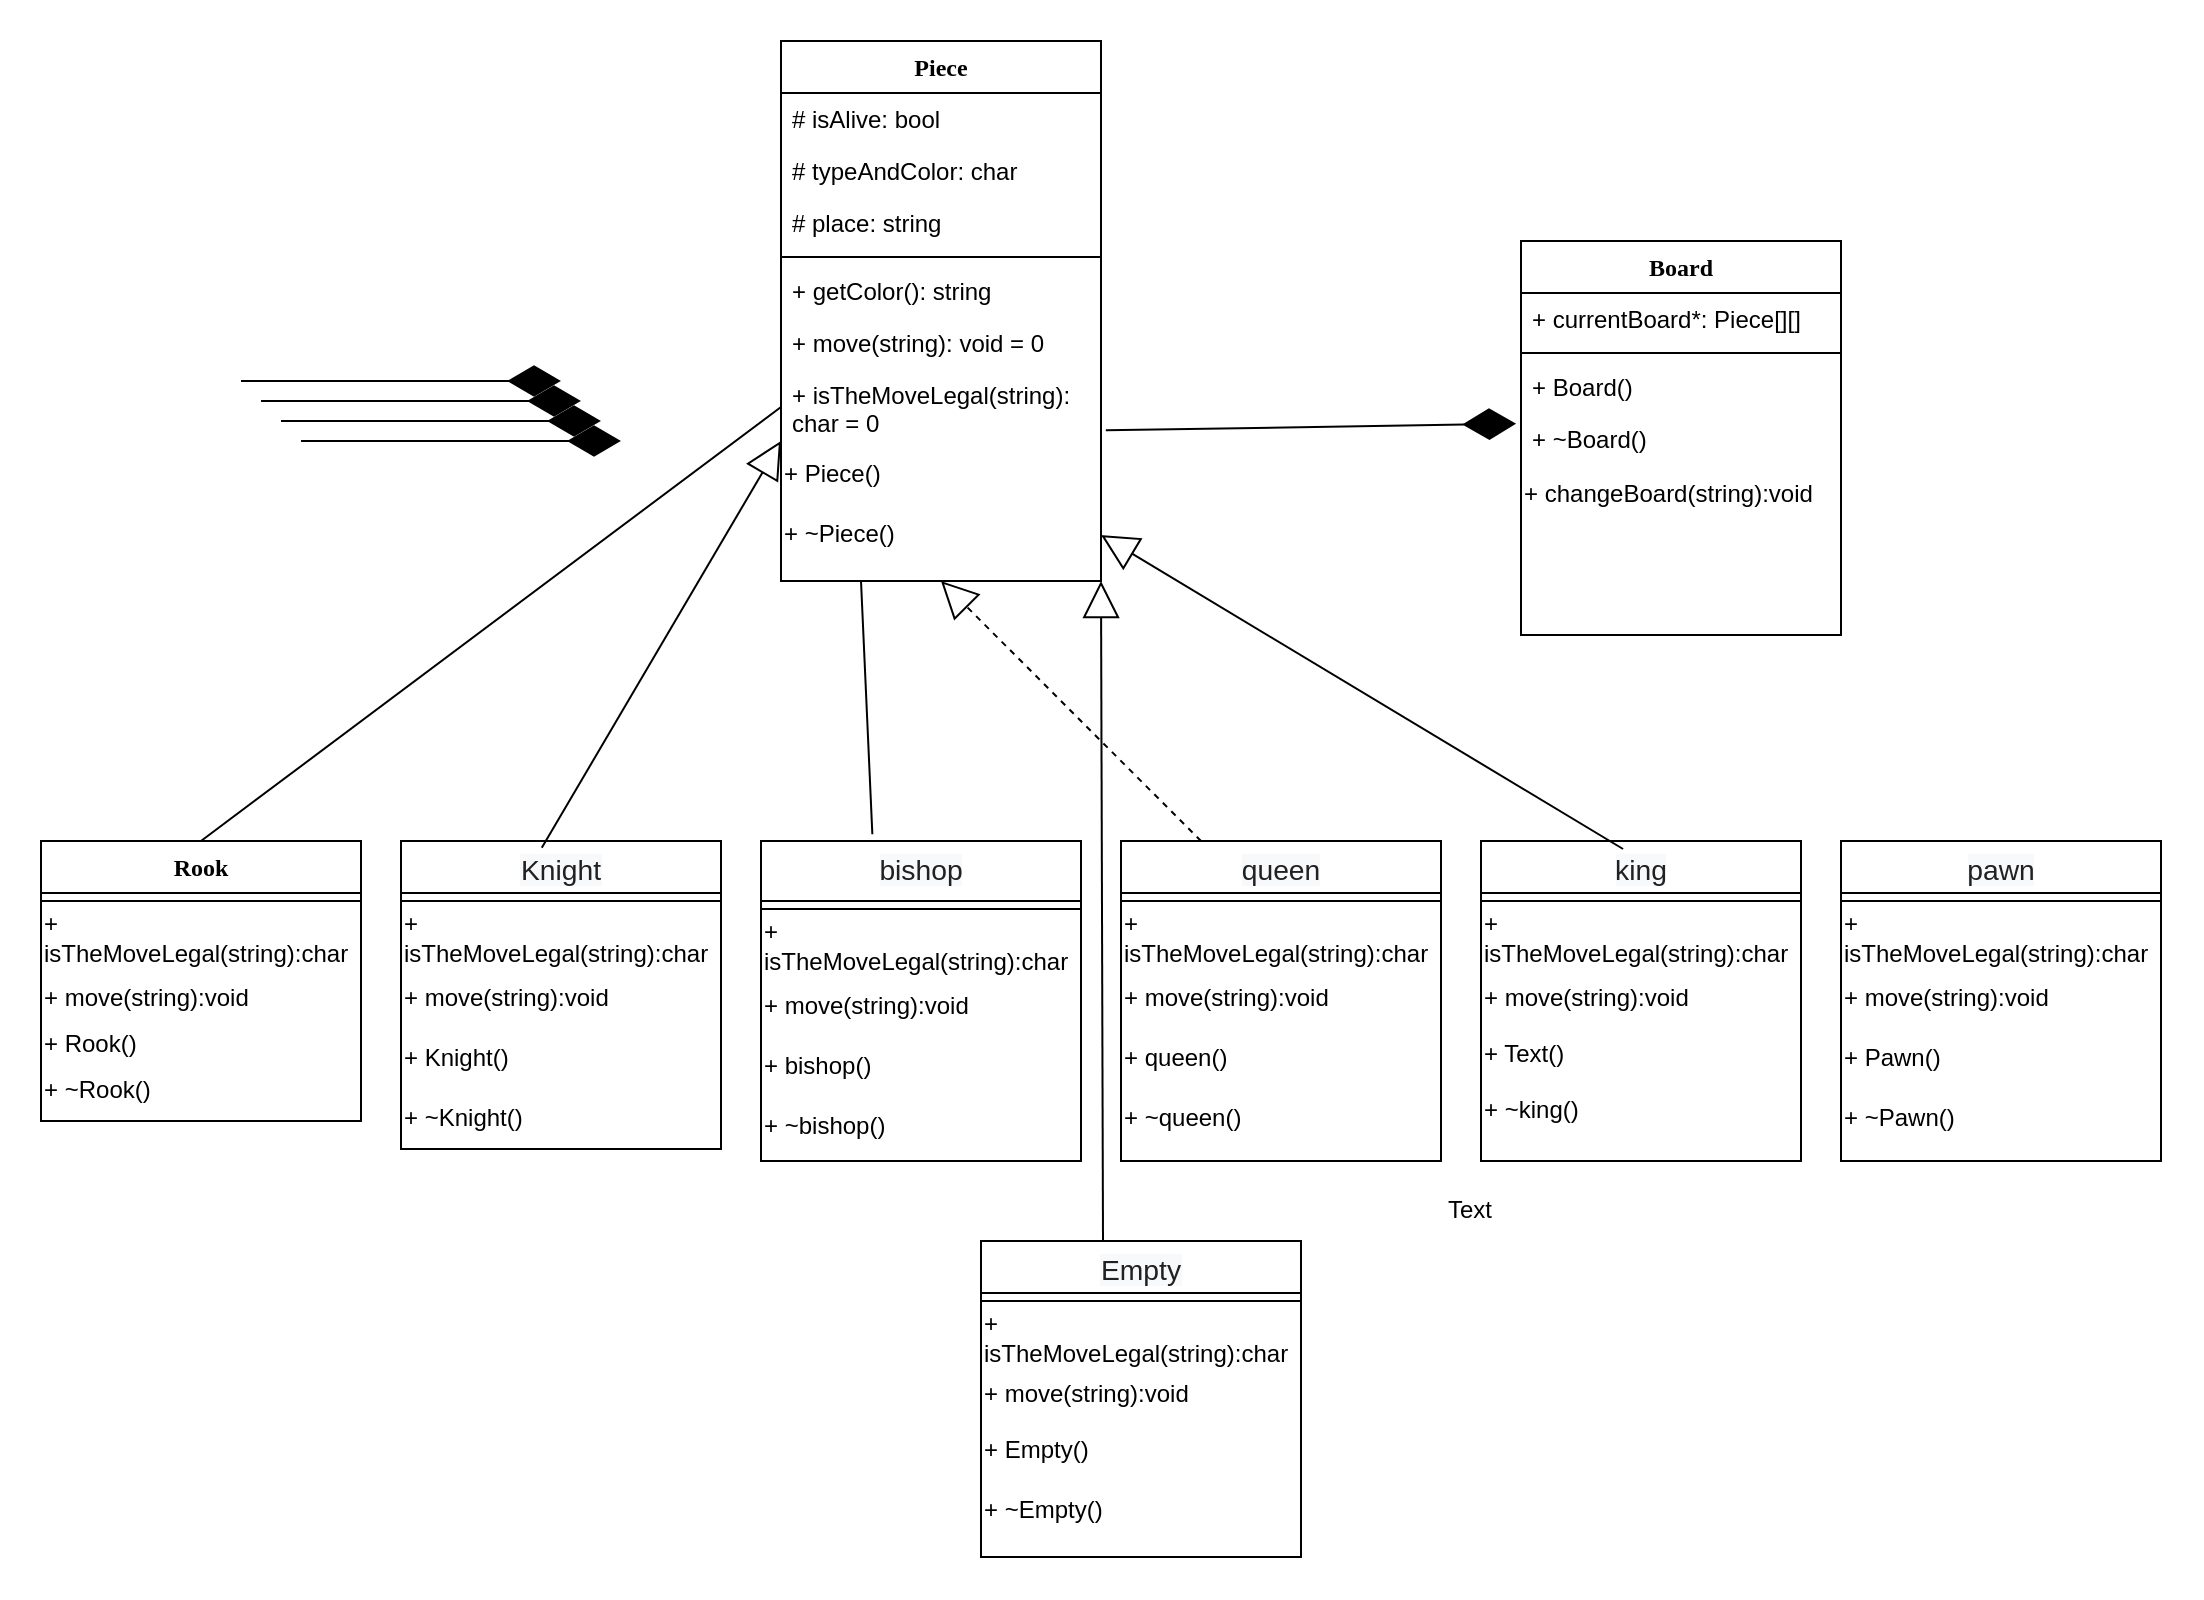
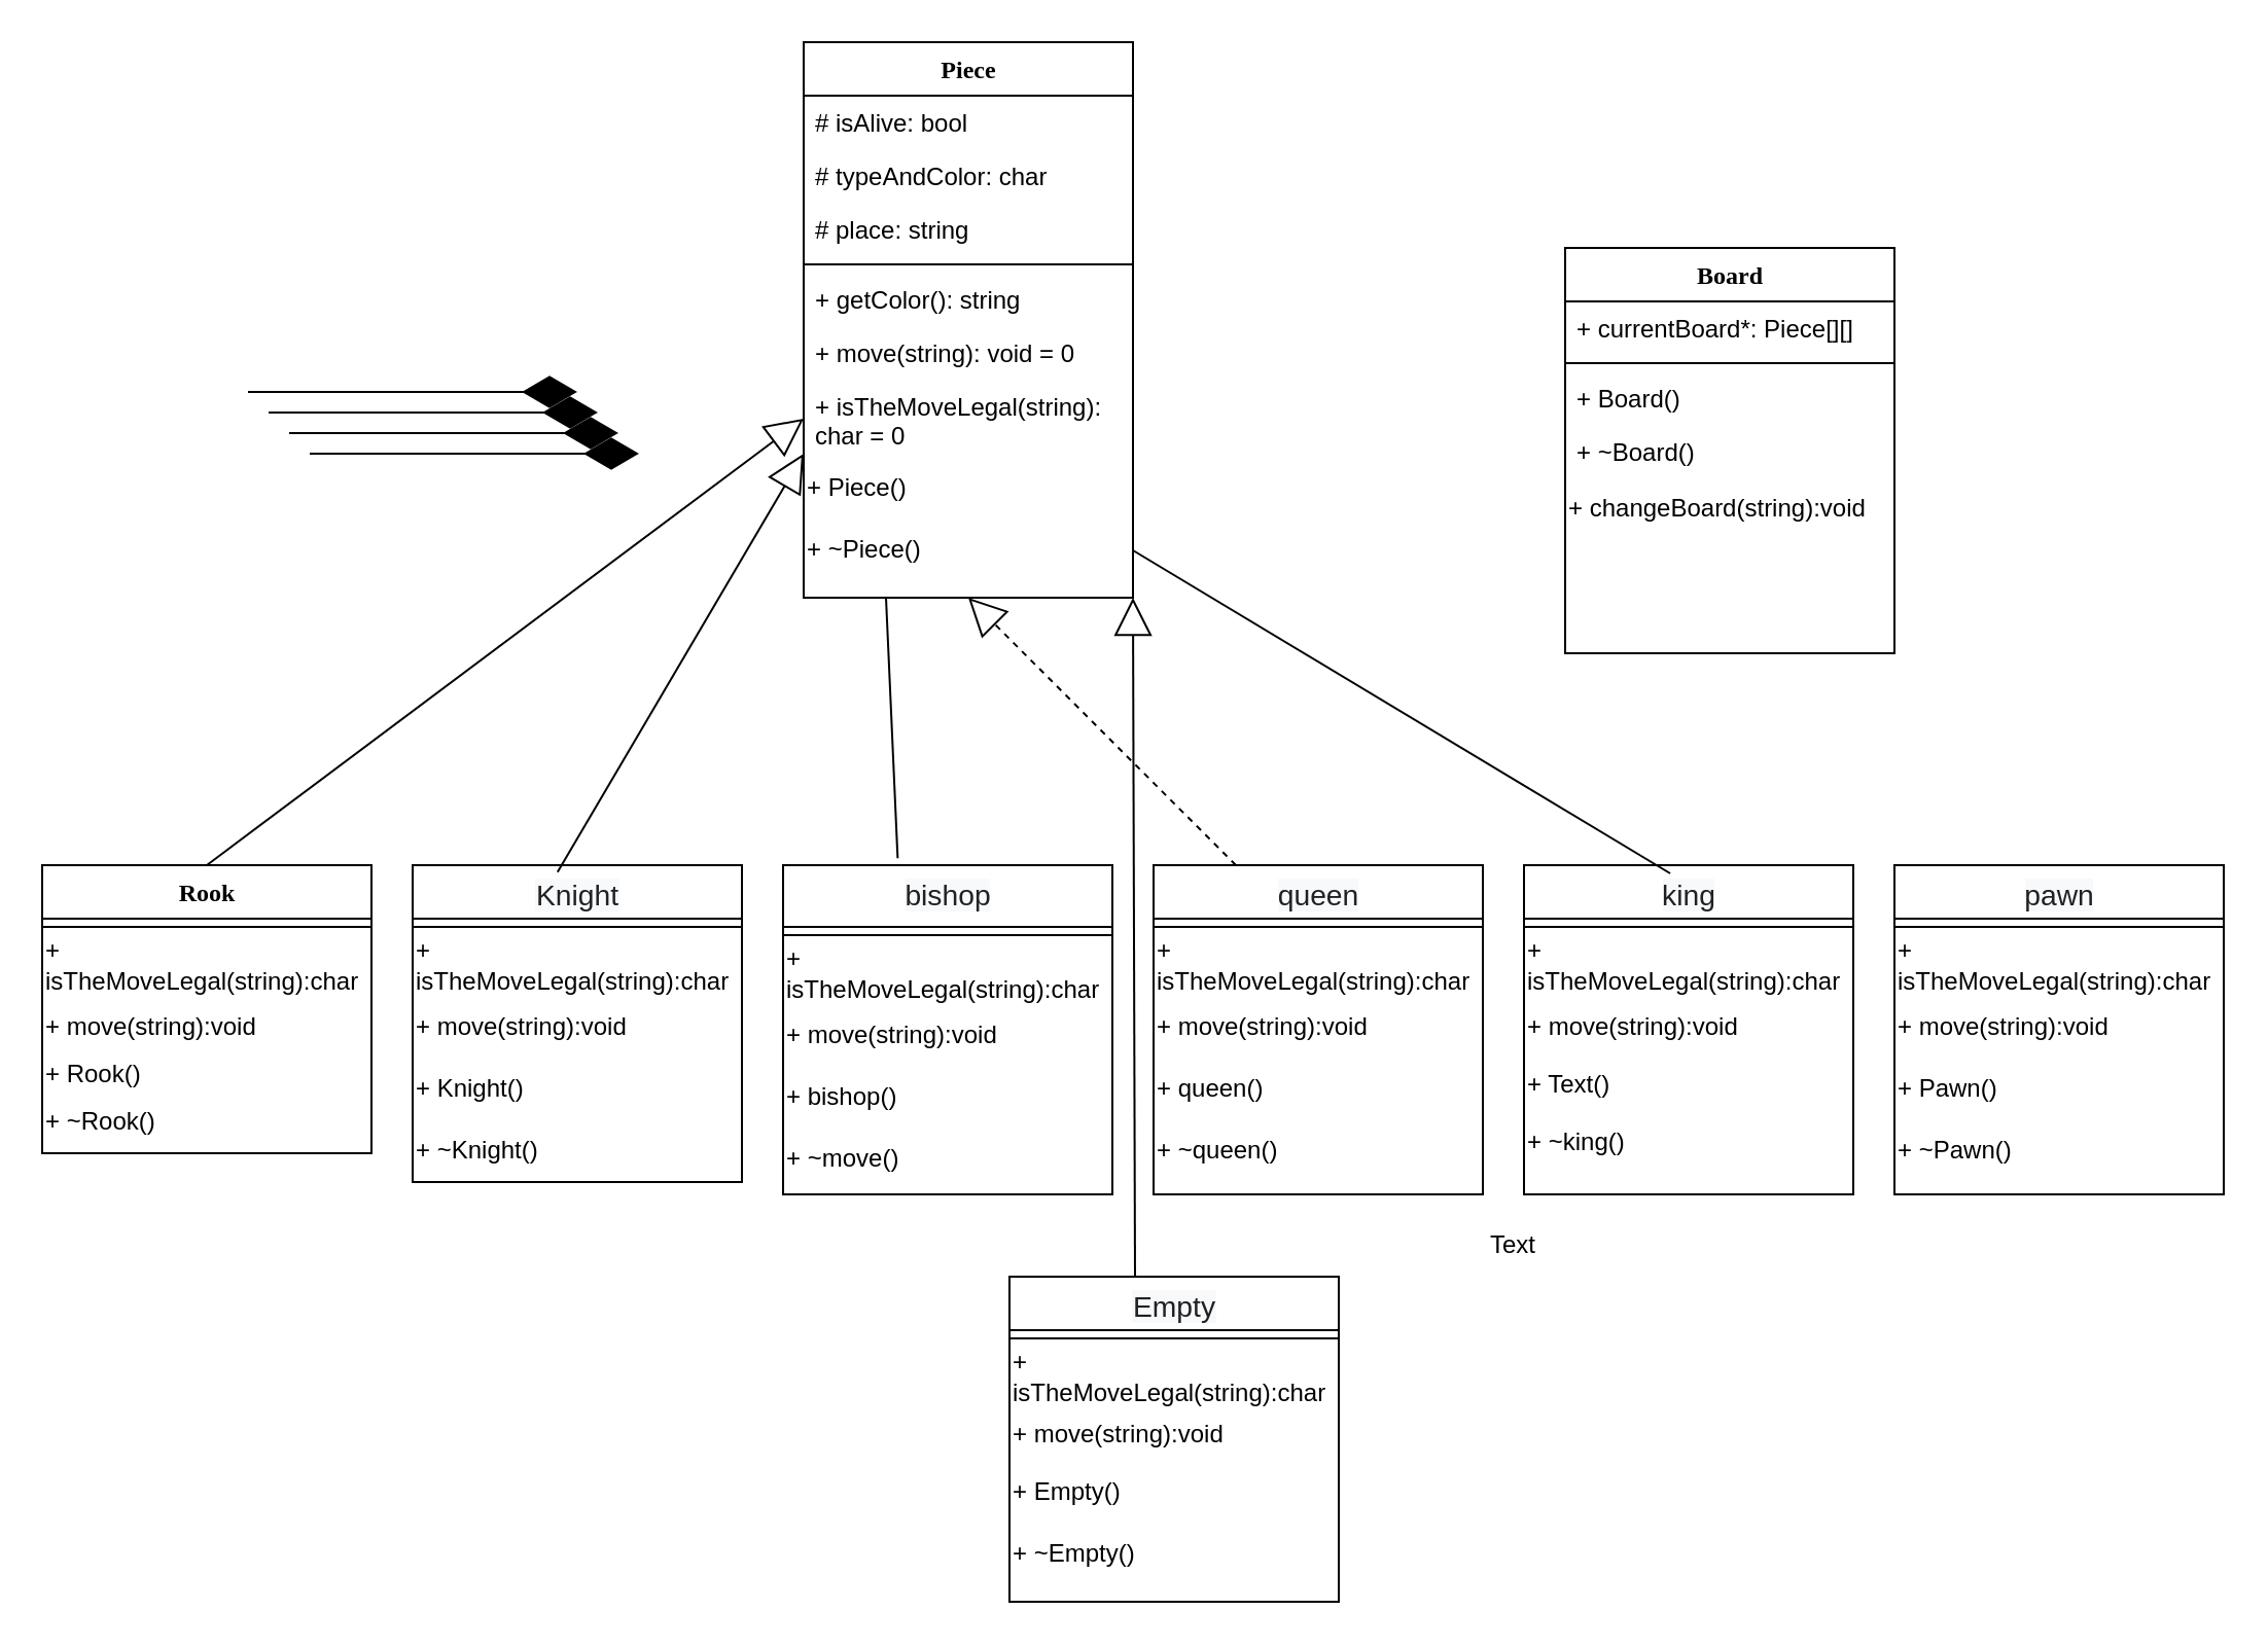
- <mxCell id="61" value="" style="endArrow=none;endSize=16;endFill=0;html=1;rounded=0;exitX=0.5;exitY=0;exitDx=0;exitDy=0;entryX=0;entryY=0.5;entryDx=0;entryDy=0;" edge="1" parent="1" source="2" target="15"><mxGeometry width="160" relative="1" as="geometry"><mxPoint x="150" y="300" as="sourcePoint" /><mxPoint x="170" y="390" as="targetPoint" /></mxGeometry></mxCell>
+ <mxCell id="61" value="" style="endArrow=block;endSize=16;endFill=0;html=1;rounded=0;exitX=0.5;exitY=0;exitDx=0;exitDy=0;entryX=0;entryY=0.5;entryDx=0;entryDy=0;" edge="1" parent="1" source="2" target="15"><mxGeometry width="160" relative="1" as="geometry"><mxPoint x="150" y="300" as="sourcePoint" /><mxPoint x="170" y="390" as="targetPoint" /></mxGeometry></mxCell>
- <mxCell id="71" value="" style="endArrow=diamondThin;endFill=1;endSize=24;html=1;rounded=0;entryX=-0.015;entryY=0.205;entryDx=0;entryDy=0;entryPerimeter=0;exitX=1.015;exitY=0.807;exitDx=0;exitDy=0;exitPerimeter=0;" edge="1" parent="1" source="15" target="22"><mxGeometry width="160" relative="1" as="geometry"><mxPoint x="570" y="210" as="sourcePoint" /><mxPoint x="550" y="160" as="targetPoint" /></mxGeometry></mxCell>
- <mxCell id="66" value="" style="endArrow=block;endSize=16;endFill=0;html=1;rounded=0;exitX=0.444;exitY=0.025;exitDx=0;exitDy=0;entryX=1;entryY=0.5;entryDx=0;entryDy=0;exitPerimeter=0;" edge="1" parent="1" source="42" target="17"><mxGeometry width="160" relative="1" as="geometry"><mxPoint x="610" y="430" as="sourcePoint" /><mxPoint x="480" y="300" as="targetPoint" /></mxGeometry></mxCell>
+ <mxCell id="66" value="" style="endArrow=none;endSize=16;endFill=0;html=1;rounded=0;exitX=0.444;exitY=0.025;exitDx=0;exitDy=0;entryX=1;entryY=0.5;entryDx=0;entryDy=0;exitPerimeter=0;" edge="1" parent="1" source="42" target="17"><mxGeometry width="160" relative="1" as="geometry"><mxPoint x="610" y="430" as="sourcePoint" /><mxPoint x="480" y="300" as="targetPoint" /></mxGeometry></mxCell>
- <mxCell id="35" value="+ ~bishop()" style="text;html=1;align=left;verticalAlign=middle;whiteSpace=wrap;rounded=0;" vertex="1" parent="30"><mxGeometry y="128" width="160" height="30" as="geometry" /></mxCell>
+ <mxCell id="35" value="+ ~move()" style="text;html=1;align=left;verticalAlign=middle;whiteSpace=wrap;rounded=0;" vertex="1" parent="30"><mxGeometry y="128" width="160" height="30" as="geometry" /></mxCell>
